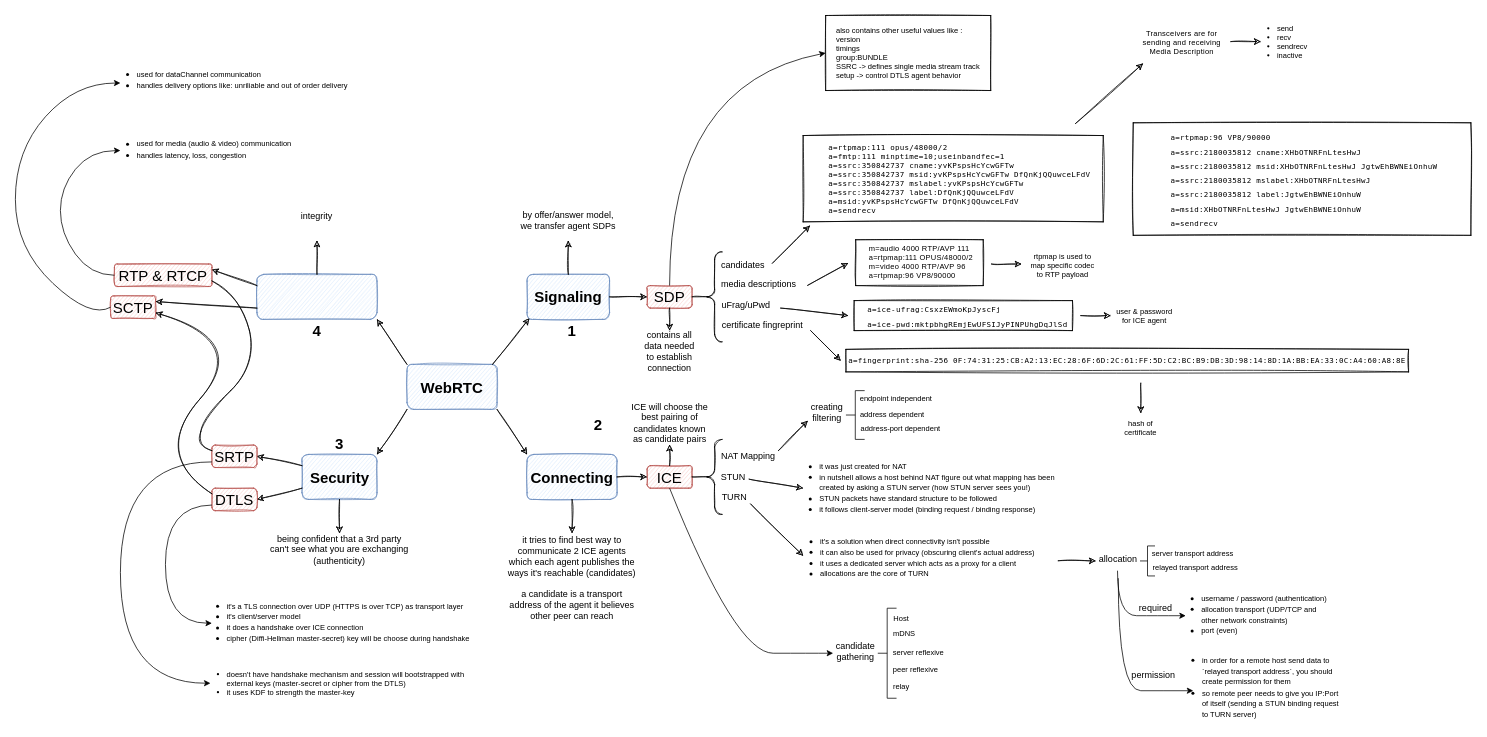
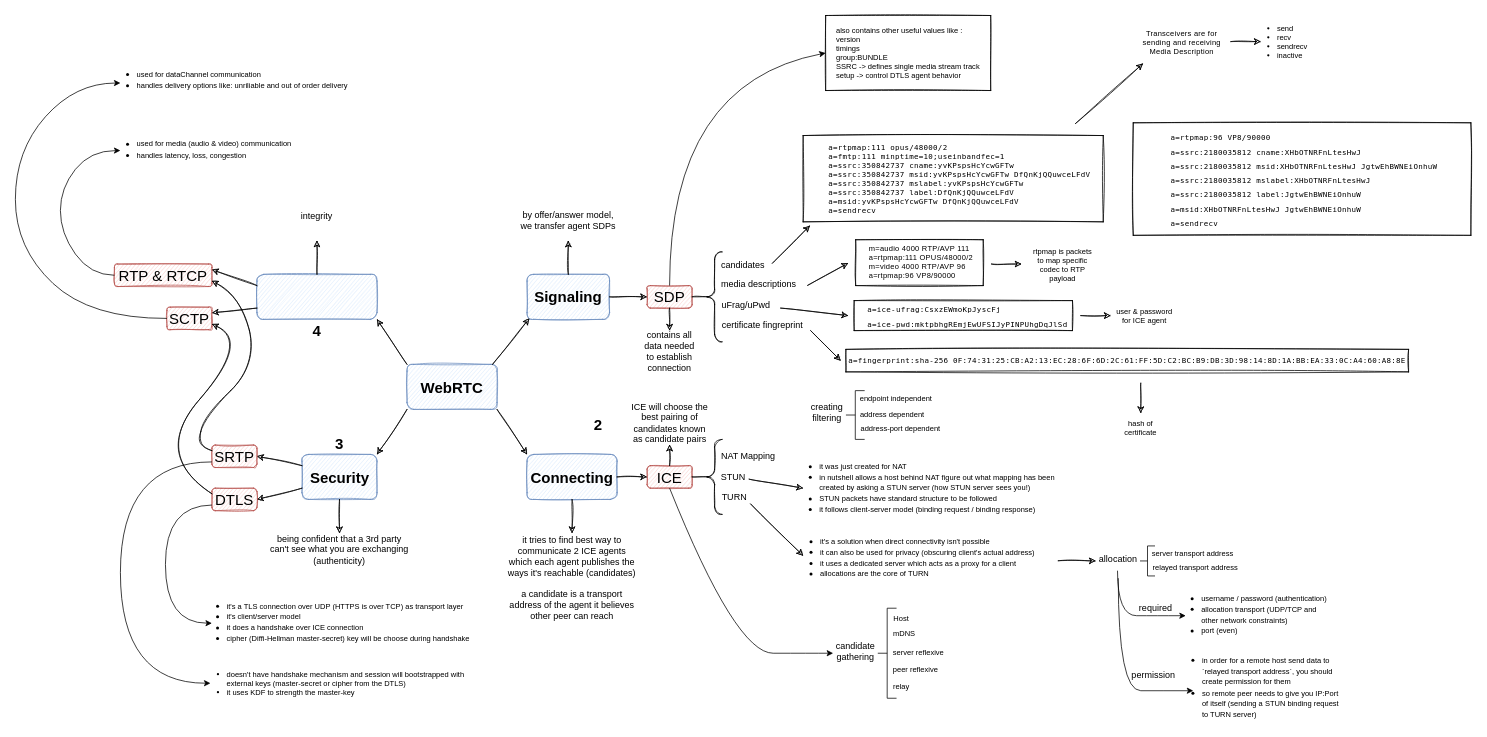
- <mxCell id="59" value="rtpmap is used to map specific codec to RTP payload" style="text;html=1;strokeColor=none;fillColor=none;align=center;verticalAlign=middle;whiteSpace=wrap;rounded=0;sketch=1;fontFamily=Helvetica;fontSize=10;fontColor=default;" parent="1" vertex="1"><mxGeometry x="1371" y="333.75" width="90" height="37.5" as="geometry" /></mxCell>
+ <mxCell id="59" value="rtpmap is packets to map specific codec to RTP payload" style="text;html=1;strokeColor=none;fillColor=none;align=center;verticalAlign=middle;whiteSpace=wrap;rounded=0;sketch=1;fontFamily=Helvetica;fontSize=10;fontColor=default;" parent="1" vertex="1"><mxGeometry x="1371" y="333.75" width="90" height="37.5" as="geometry" /></mxCell>
- <mxCell id="43" value="" style="curved=1;endArrow=none;html=1;rounded=1;labelBackgroundColor=default;sketch=1;fontSize=20;fontColor=default;strokeColor=default;entryX=1;entryY=0.75;entryDx=0;entryDy=0;exitX=0;exitY=0.25;exitDx=0;exitDy=0;" parent="1" source="31" target="35" edge="1"><mxGeometry width="50" height="50" relative="1" as="geometry"><mxPoint x="332" y="627.5" as="sourcePoint" /><mxPoint x="302" y="401.25" as="targetPoint" /><Array as="points"><mxPoint x="262" y="595" /><mxPoint x="272" y="555" /><mxPoint x="342" y="485" /><mxPoint x="322" y="395" /></Array></mxGeometry></mxCell>
+ <mxCell id="43" value="" style="curved=1;endArrow=classic;html=1;rounded=1;labelBackgroundColor=default;sketch=1;fontSize=20;fontColor=default;strokeColor=default;entryX=1;entryY=0.75;entryDx=0;entryDy=0;exitX=0;exitY=0.25;exitDx=0;exitDy=0;" parent="1" source="31" target="35" edge="1"><mxGeometry width="50" height="50" relative="1" as="geometry"><mxPoint x="332" y="627.5" as="sourcePoint" /><mxPoint x="302" y="401.25" as="targetPoint" /><Array as="points"><mxPoint x="262" y="595" /><mxPoint x="272" y="555" /><mxPoint x="342" y="485" /><mxPoint x="322" y="395" /></Array></mxGeometry></mxCell>
- <mxCell id="37" value="SCTP" style="text;html=1;strokeColor=#b85450;fillColor=#f8cecc;align=center;verticalAlign=middle;whiteSpace=wrap;labelBackgroundColor=none;fontSize=20;sketch=1;rounded=1;fontColor=default;" parent="1" vertex="1"><mxGeometry x="147" y="393.75" width="60" height="30" as="geometry" /></mxCell>
+ <mxCell id="37" value="SCTP" style="text;html=1;strokeColor=#b85450;fillColor=#f8cecc;align=center;verticalAlign=middle;whiteSpace=wrap;labelBackgroundColor=none;fontSize=20;sketch=1;rounded=1;fontColor=default;" parent="1" vertex="1"><mxGeometry x="222" y="408.75" width="60" height="30" as="geometry" /></mxCell>
- <mxCell id="40" value="1" style="text;html=1;strokeColor=none;fillColor=none;align=center;verticalAlign=middle;whiteSpace=wrap;rounded=0;labelBackgroundColor=none;sketch=1;fontSize=20;fontColor=default;fontStyle=1" parent="1" vertex="1"><mxGeometry x="751" y="425" width="22" height="30" as="geometry" /></mxCell>
- <mxCell id="71" value="" style="endArrow=classic;html=1;fontSize=20;fontColor=default;strokeColor=default;labelBackgroundColor=default;sketch=1;entryX=0;entryY=0.75;entryDx=0;entryDy=0;exitX=1;exitY=0;exitDx=0;exitDy=0;" parent="1" source="27" target="72" edge="1"><mxGeometry width="50" height="50" relative="1" as="geometry"><mxPoint x="1034" y="603" as="sourcePoint" /><mxPoint x="1064" y="558" as="targetPoint" /></mxGeometry></mxCell>
